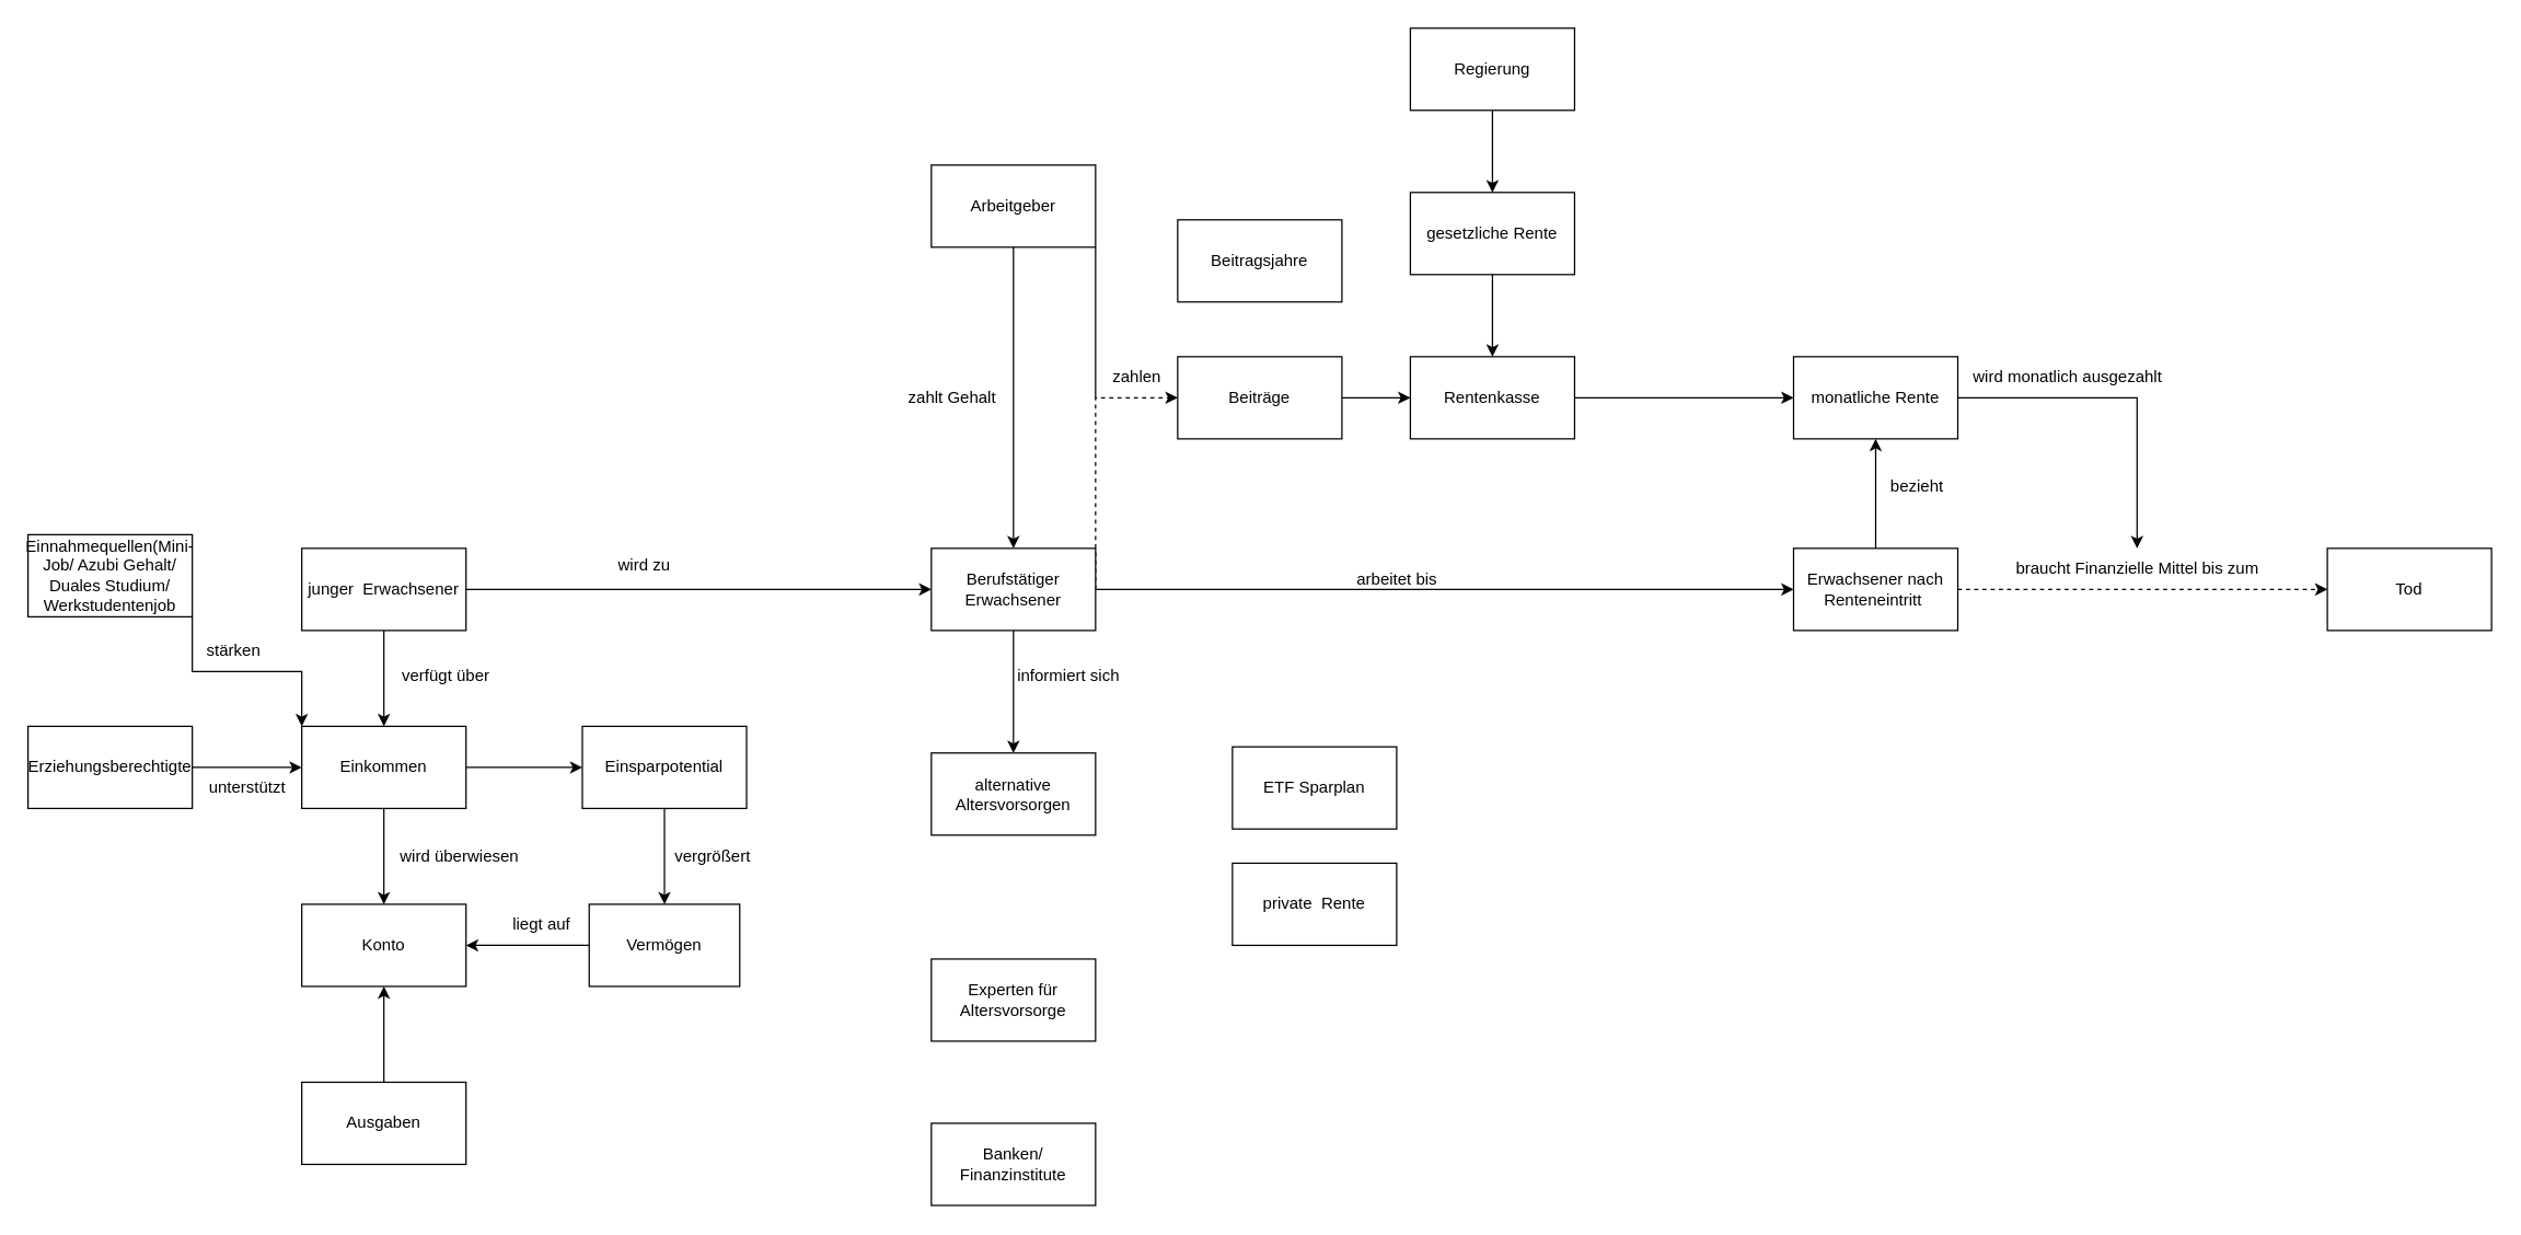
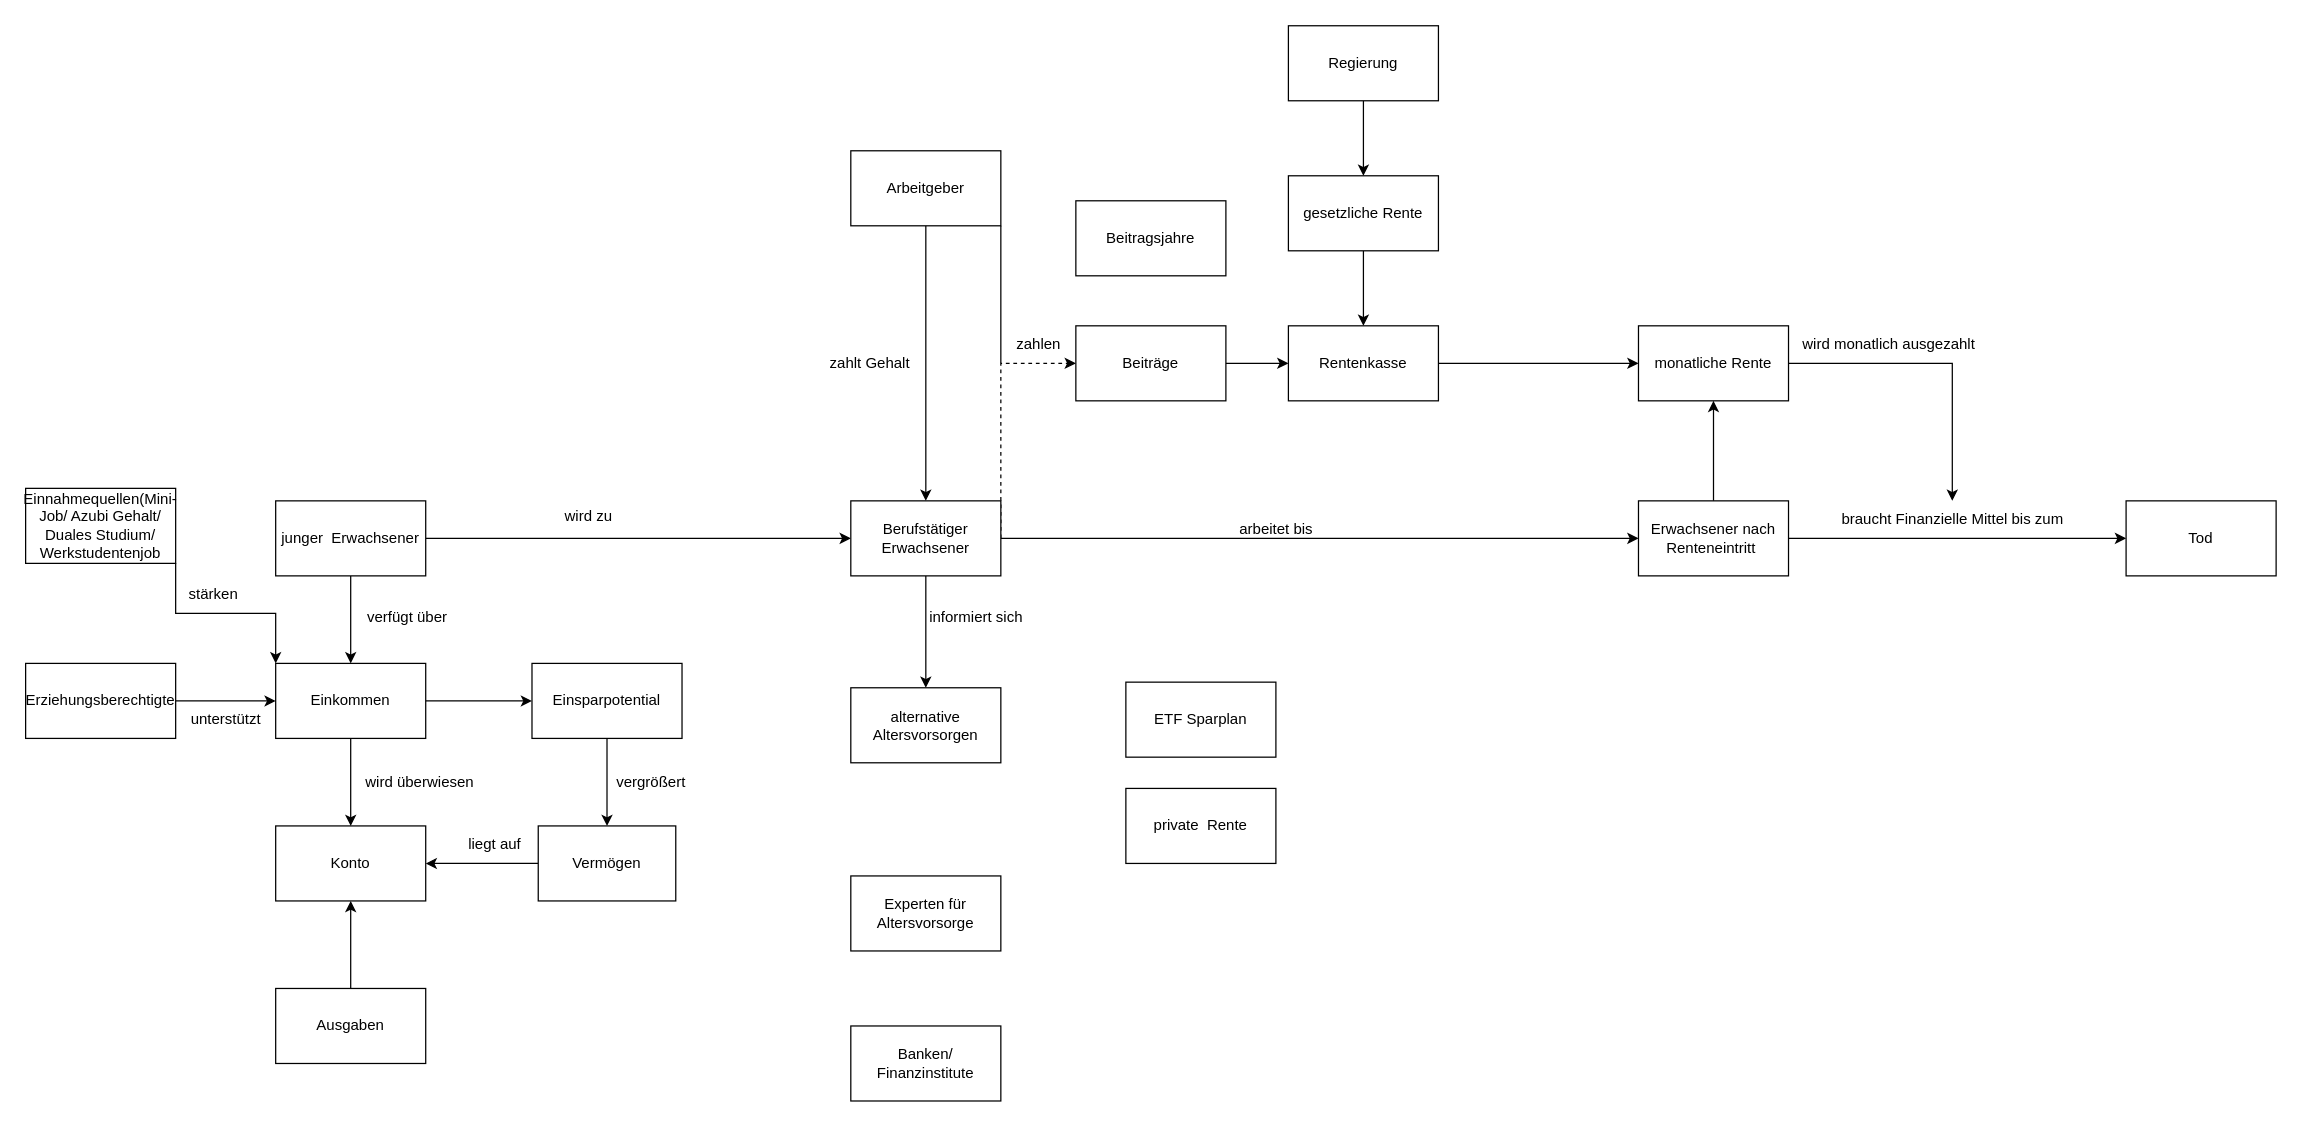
- <mxCell id="50" value="bezieht" style="text;html=1;align=center;verticalAlign=middle;resizable=0;points=[];autosize=1;strokeColor=none;fillColor=none;" vertex="1" parent="1"><mxGeometry x="1370" y="340" width="60" height="30" as="geometry" /></mxCell>
- <mxCell id="20" style="edgeStyle=orthogonalEdgeStyle;rounded=0;orthogonalLoop=1;jettySize=auto;html=1;exitX=1;exitY=0.5;exitDx=0;exitDy=0;entryX=0;entryY=0.5;entryDx=0;entryDy=0;dashed=1;" edge="1" parent="1" source="21" target="55"><mxGeometry relative="1" as="geometry" /></mxCell>
+ <mxCell id="20" style="edgeStyle=orthogonalEdgeStyle;rounded=0;orthogonalLoop=1;jettySize=auto;html=1;exitX=1;exitY=0.5;exitDx=0;exitDy=0;entryX=0;entryY=0.5;entryDx=0;entryDy=0;" edge="1" parent="1" source="21" target="55"><mxGeometry relative="1" as="geometry" /></mxCell>
